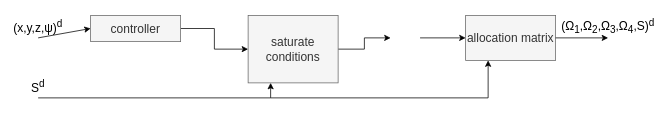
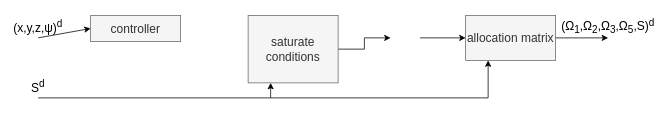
- <mxCell id="7" value="(Ω&lt;sub&gt;1&lt;/sub&gt;,Ω&lt;sub&gt;2&lt;/sub&gt;,Ω&lt;sub&gt;3&lt;/sub&gt;,Ω&lt;sub&gt;4&lt;/sub&gt;,S)&lt;sup&gt;d&lt;/sup&gt;" style="text;html=1;strokeColor=none;fillColor=none;align=center;verticalAlign=middle;whiteSpace=wrap;rounded=0;fontSize=16;" vertex="1" parent="1"><mxGeometry x="780" y="20" width="60" height="30" as="geometry" /></mxCell>
+ <mxCell id="7" value="(Ω&lt;sub&gt;1&lt;/sub&gt;,Ω&lt;sub&gt;2&lt;/sub&gt;,Ω&lt;sub&gt;3&lt;/sub&gt;,Ω&lt;sub&gt;5&lt;/sub&gt;,S)&lt;sup&gt;d&lt;/sup&gt;" style="text;html=1;strokeColor=none;fillColor=none;align=center;verticalAlign=middle;whiteSpace=wrap;rounded=0;fontSize=16;" vertex="1" parent="1"><mxGeometry x="780" y="20" width="60" height="30" as="geometry" /></mxCell>
- <mxCell id="2" style="edgeStyle=orthogonalEdgeStyle;rounded=0;orthogonalLoop=1;jettySize=auto;html=1;exitX=1;exitY=0.5;exitDx=0;exitDy=0;entryX=0;entryY=0.5;entryDx=0;entryDy=0;" edge="1" parent="1" source="3" target="12"><mxGeometry relative="1" as="geometry" /></mxCell>
